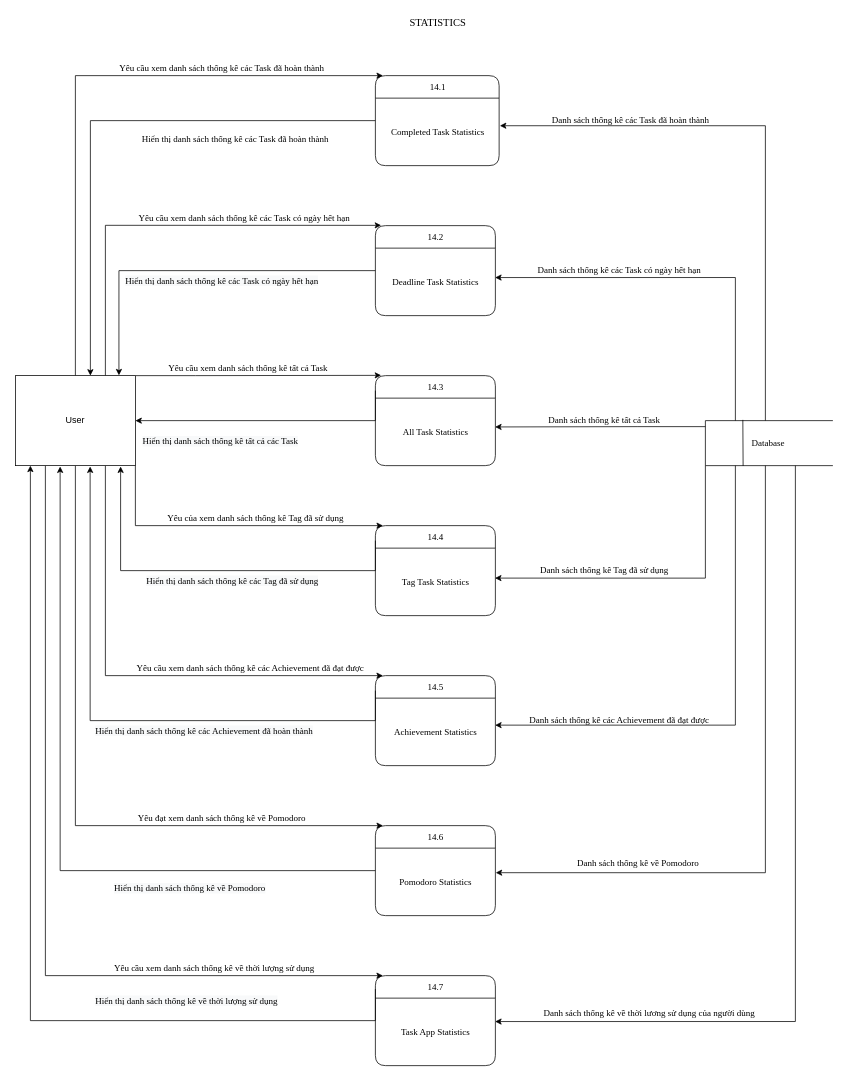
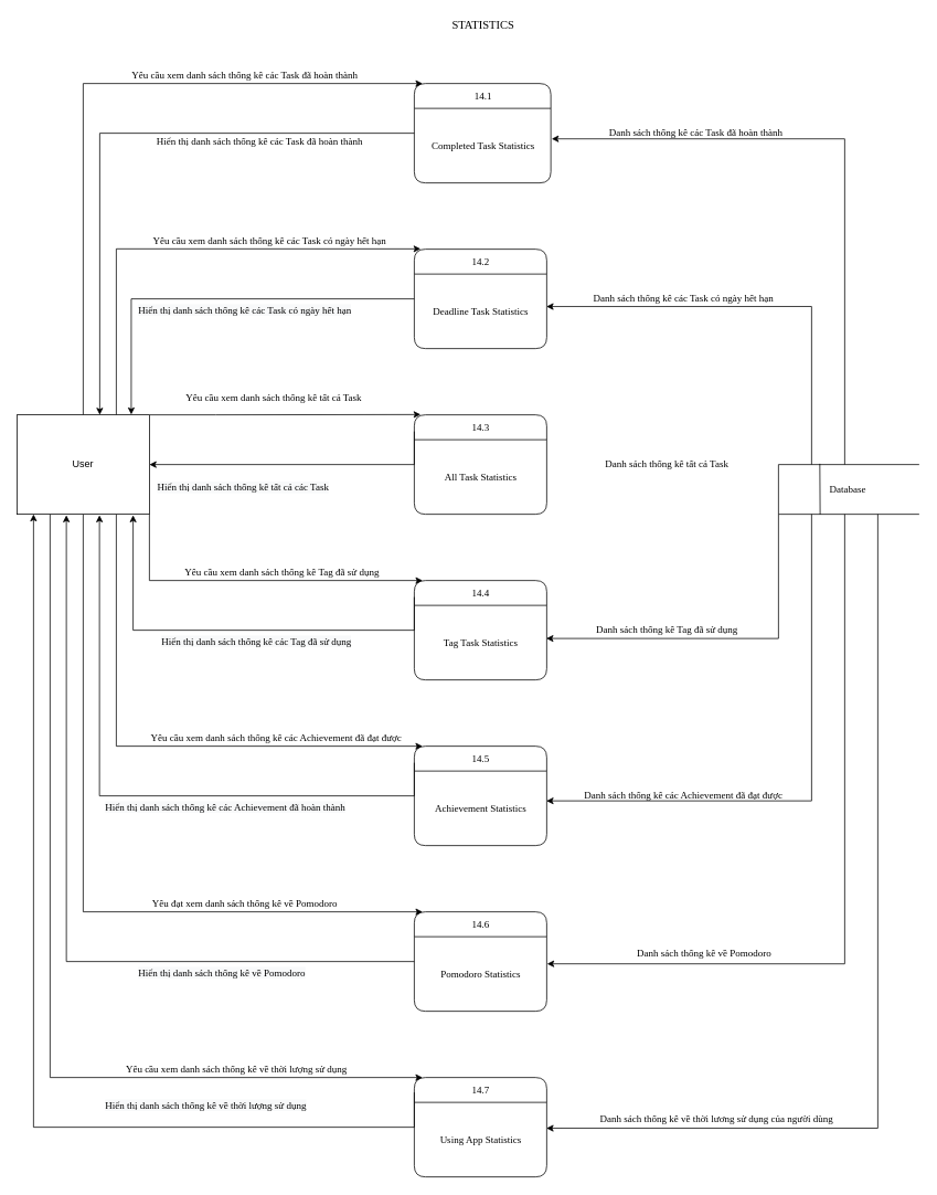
- <mxCell id="45" value="&lt;font face=&quot;Verdana&quot;&gt;Hiển thị danh sách thống kê các Task đã hoàn thành&lt;/font&gt;" style="text;html=1;align=center;verticalAlign=middle;resizable=0;points=[];autosize=1;" parent="1" vertex="1"><mxGeometry x="147.5" y="175" width="330" height="20" as="geometry" /></mxCell>
+ <mxCell id="45" value="&lt;font face=&quot;Verdana&quot;&gt;Hiển thị danh sách thống kê các Task đã hoàn thành&lt;/font&gt;" style="text;html=1;align=center;verticalAlign=middle;resizable=0;points=[];autosize=1;" parent="1" vertex="1"><mxGeometry x="147.5" y="160" width="330" height="20" as="geometry" /></mxCell>
- <mxCell id="25" value="&lt;font face=&quot;Verdana&quot;&gt;Yêu cầu xem danh sách thống kê tất cả Task&lt;/font&gt;" style="text;html=1;align=center;verticalAlign=middle;resizable=0;points=[];autosize=1;" parent="1" vertex="1"><mxGeometry x="185" y="480" width="290" height="20" as="geometry" /></mxCell>
+ <mxCell id="25" value="&lt;font face=&quot;Verdana&quot;&gt;Yêu cầu xem danh sách thống kê tất cả Task&lt;/font&gt;" style="text;html=1;align=center;verticalAlign=middle;resizable=0;points=[];autosize=1;" parent="1" vertex="1"><mxGeometry x="185" y="470" width="290" height="20" as="geometry" /></mxCell>
- <mxCell id="58" style="edgeStyle=orthogonalEdgeStyle;rounded=0;orthogonalLoop=1;jettySize=auto;html=1;entryX=0.998;entryY=0.427;entryDx=0;entryDy=0;entryPerimeter=0;" parent="1" source="19" target="12" edge="1"><mxGeometry relative="1" as="geometry"><Array as="points"><mxPoint x="850" y="568" /><mxPoint x="850" y="568" /></Array></mxGeometry></mxCell>
- <mxCell id="27" value="&lt;font face=&quot;Verdana&quot;&gt;Yêu của xem danh sách thống kê Tag đã sử dụng&lt;/font&gt;" style="text;html=1;align=center;verticalAlign=middle;resizable=0;points=[];autosize=1;" parent="1" vertex="1"><mxGeometry x="185" y="680" width="310" height="20" as="geometry" /></mxCell>
+ <mxCell id="27" value="&lt;font face=&quot;Verdana&quot;&gt;Yêu cầu xem danh sách thống kê Tag đã sử dụng&lt;/font&gt;" style="text;html=1;align=center;verticalAlign=middle;resizable=0;points=[];autosize=1;" parent="1" vertex="1"><mxGeometry x="185" y="680" width="310" height="20" as="geometry" /></mxCell>
- <mxCell id="53" value="&lt;span style=&quot;color: rgb(0 , 0 , 0) ; font-family: &amp;#34;verdana&amp;#34; ; font-size: 12px ; font-style: normal ; font-weight: 400 ; letter-spacing: normal ; text-align: center ; text-indent: 0px ; text-transform: none ; word-spacing: 0px ; background-color: rgb(248 , 249 , 250) ; display: inline ; float: none&quot;&gt;Hiển thị danh sách thống kê về Pomodoro&lt;/span&gt;" style="text;whiteSpace=wrap;html=1;" parent="1" vertex="1"><mxGeometry x="150" y="1170" width="260" height="30" as="geometry" /></mxCell>
+ <mxCell id="53" value="&lt;span style=&quot;color: rgb(0 , 0 , 0) ; font-family: &amp;#34;verdana&amp;#34; ; font-size: 12px ; font-style: normal ; font-weight: 400 ; letter-spacing: normal ; text-align: center ; text-indent: 0px ; text-transform: none ; word-spacing: 0px ; background-color: rgb(248 , 249 , 250) ; display: inline ; float: none&quot;&gt;Hiển thị danh sách thống kê về Pomodoro&lt;/span&gt;" style="text;whiteSpace=wrap;html=1;" parent="1" vertex="1"><mxGeometry x="165" y="1160" width="260" height="30" as="geometry" /></mxCell>
- <mxCell id="4" value="&lt;font face=&quot;Verdana&quot;&gt;Task App Statistics&lt;/font&gt;" style="text;html=1;align=center;verticalAlign=middle;resizable=0;points=[];autosize=1;" parent="3" vertex="1"><mxGeometry y="30" width="160" height="90" as="geometry" /></mxCell>
+ <mxCell id="4" value="&lt;font face=&quot;Verdana&quot;&gt;Using App Statistics&lt;/font&gt;" style="text;html=1;align=center;verticalAlign=middle;resizable=0;points=[];autosize=1;" parent="3" vertex="1"><mxGeometry y="30" width="160" height="90" as="geometry" /></mxCell>
